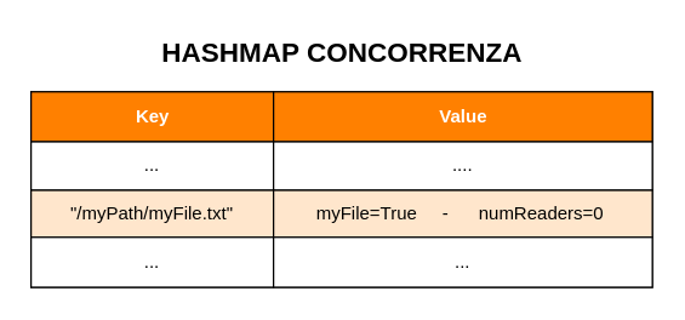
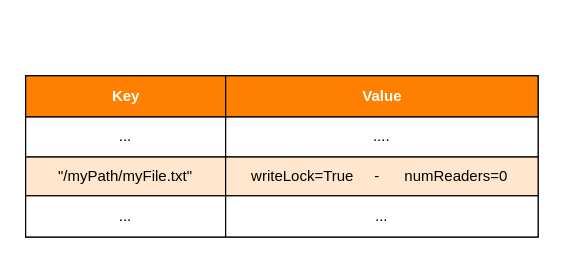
- <mxCell id="15" value="&lt;b&gt;&lt;font style=&quot;font-size: 18px;&quot;&gt;HASHMAP CONCORRENZA&lt;/font&gt;&lt;/b&gt;" style="text;html=1;strokeColor=none;fillColor=none;align=center;verticalAlign=middle;whiteSpace=wrap;rounded=0;" vertex="1" parent="1"><mxGeometry x="66.5" y="20" width="317" height="30" as="geometry" /></mxCell>
- <mxCell id="11" value="myFile=True &amp;nbsp; &amp;nbsp; - &amp;nbsp; &amp;nbsp; &amp;nbsp;numReaders=0&amp;nbsp;" style="connectable=0;recursiveResize=0;strokeColor=default;fillColor=#ffe6cc;whiteSpace=wrap;html=1;" vertex="1" parent="9"><mxGeometry x="160" width="250" height="31" as="geometry"><mxRectangle width="250" height="31" as="alternateBounds" /></mxGeometry></mxCell>
+ <mxCell id="11" value="writeLock=True &amp;nbsp; &amp;nbsp; - &amp;nbsp; &amp;nbsp; &amp;nbsp;numReaders=0&amp;nbsp;" style="connectable=0;recursiveResize=0;strokeColor=default;fillColor=#ffe6cc;whiteSpace=wrap;html=1;" vertex="1" parent="9"><mxGeometry x="160" width="250" height="31" as="geometry"><mxRectangle width="250" height="31" as="alternateBounds" /></mxGeometry></mxCell>
